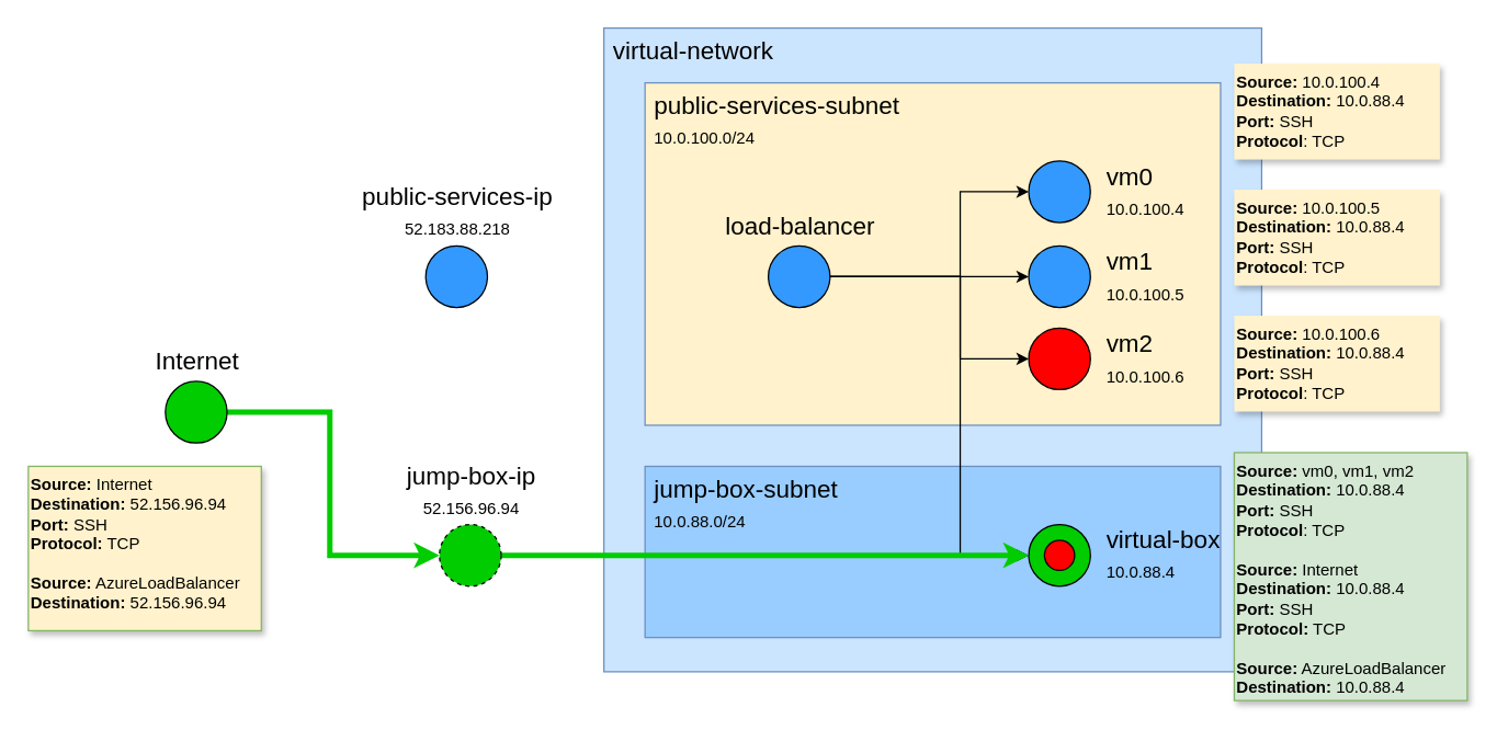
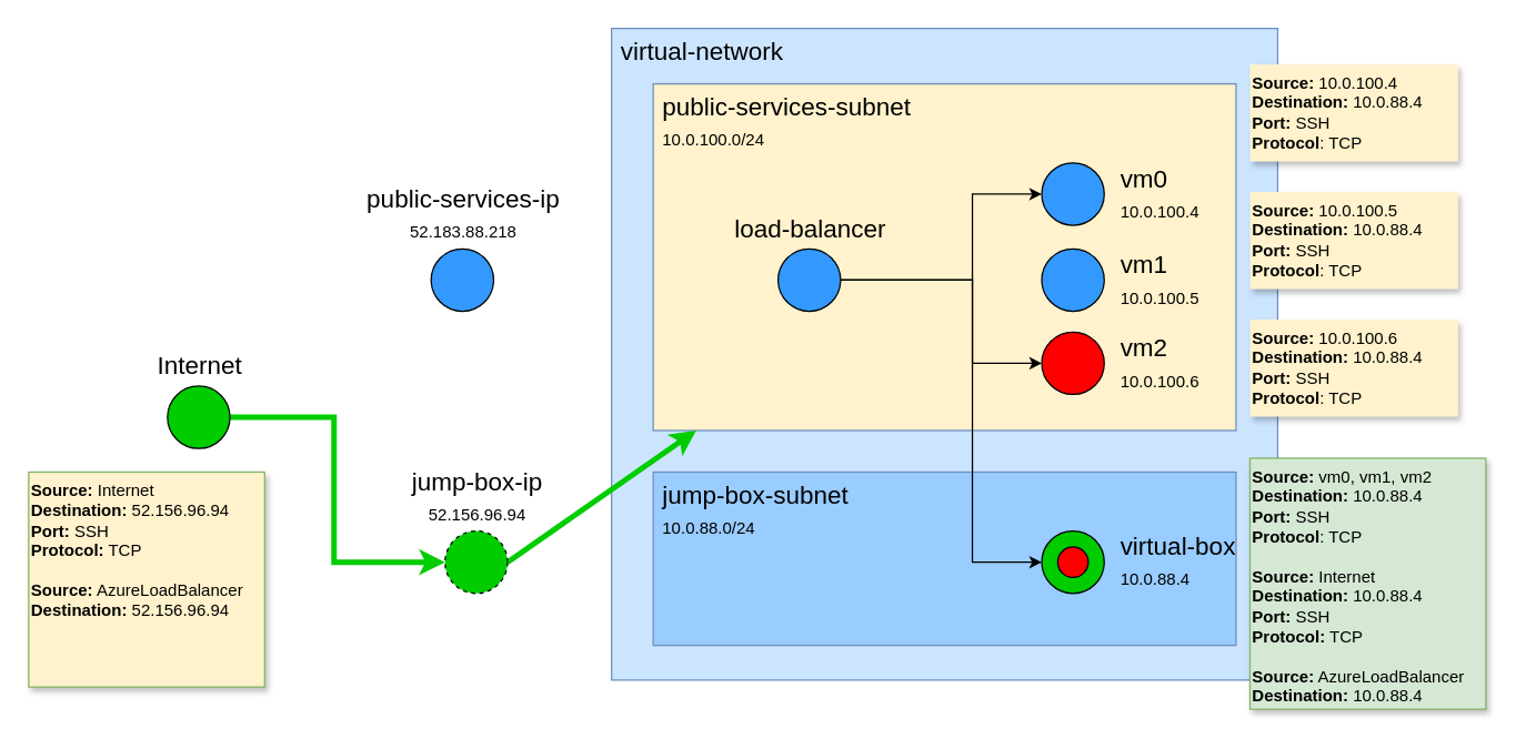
- <mxCell id="14" style="edgeStyle=elbowEdgeStyle;rounded=0;orthogonalLoop=1;jettySize=auto;html=1;fontSize=25;fontColor=#FF0000;entryX=0;entryY=0.5;entryDx=0;entryDy=0;exitX=1;exitY=0.5;exitDx=0;exitDy=0;" parent="1" source="6" target="8" edge="1"><mxGeometry relative="1" as="geometry"><mxPoint x="570" y="202" as="sourcePoint" /><mxPoint x="760" y="142.5" as="targetPoint" /><Array as="points"><mxPoint x="700" y="180" /></Array></mxGeometry></mxCell>
- <mxCell id="21" value="&lt;b&gt;Source:&lt;/b&gt; Internet&lt;br&gt;&lt;b&gt;Destination:&lt;/b&gt;&amp;nbsp;52.156.96.94&lt;br&gt;&lt;b&gt;Port:&lt;/b&gt; SSH&lt;br&gt;&lt;b&gt;Protocol:&lt;/b&gt; TCP&lt;br&gt;&lt;br&gt;&lt;b&gt;Source:&lt;/b&gt; AzureLoadBalancer&lt;br&gt;&lt;b&gt;Destination:&lt;/b&gt;&amp;nbsp;52.156.96.94" style="rounded=0;whiteSpace=wrap;strokeWidth=1;fontSize=12;align=left;shadow=1;strokeColor=#82b366;html=1;verticalAlign=top;fillColor=#FFF2CC;" parent="1" vertex="1"><mxGeometry x="20" y="340" width="170" height="120" as="geometry" /></mxCell>
+ <mxCell id="21" value="&lt;b&gt;Source:&lt;/b&gt; Internet&lt;br&gt;&lt;b&gt;Destination:&lt;/b&gt;&amp;nbsp;52.156.96.94&lt;br&gt;&lt;b&gt;Port:&lt;/b&gt; SSH&lt;br&gt;&lt;b&gt;Protocol:&lt;/b&gt; TCP&lt;br&gt;&lt;br&gt;&lt;b&gt;Source:&lt;/b&gt; AzureLoadBalancer&lt;br&gt;&lt;b&gt;Destination:&lt;/b&gt;&amp;nbsp;52.156.96.94" style="rounded=0;whiteSpace=wrap;strokeWidth=1;fontSize=12;align=left;shadow=1;strokeColor=#82b366;html=1;verticalAlign=top;fillColor=#FFF2CC;" parent="1" vertex="1"><mxGeometry x="20" y="340" width="170" height="155" as="geometry" /></mxCell>
- <mxCell id="19" style="edgeStyle=none;rounded=0;orthogonalLoop=1;jettySize=auto;html=1;exitX=1;exitY=0.5;exitDx=0;exitDy=0;fontSize=25;fontColor=#FF0000;strokeWidth=4;strokeColor=#00CC00;" parent="1" source="24" target="11" edge="1"><mxGeometry relative="1" as="geometry"><mxPoint x="720" y="405" as="targetPoint" /></mxGeometry></mxCell>
+ <mxCell id="19" style="edgeStyle=none;rounded=0;orthogonalLoop=1;jettySize=auto;html=1;exitX=1;exitY=0.5;exitDx=0;exitDy=0;fontSize=25;fontColor=#FF0000;strokeWidth=4;strokeColor=#00CC00;" parent="1" source="24" target="4" edge="1"><mxGeometry relative="1" as="geometry"><mxPoint x="720" y="405" as="targetPoint" /></mxGeometry></mxCell>
